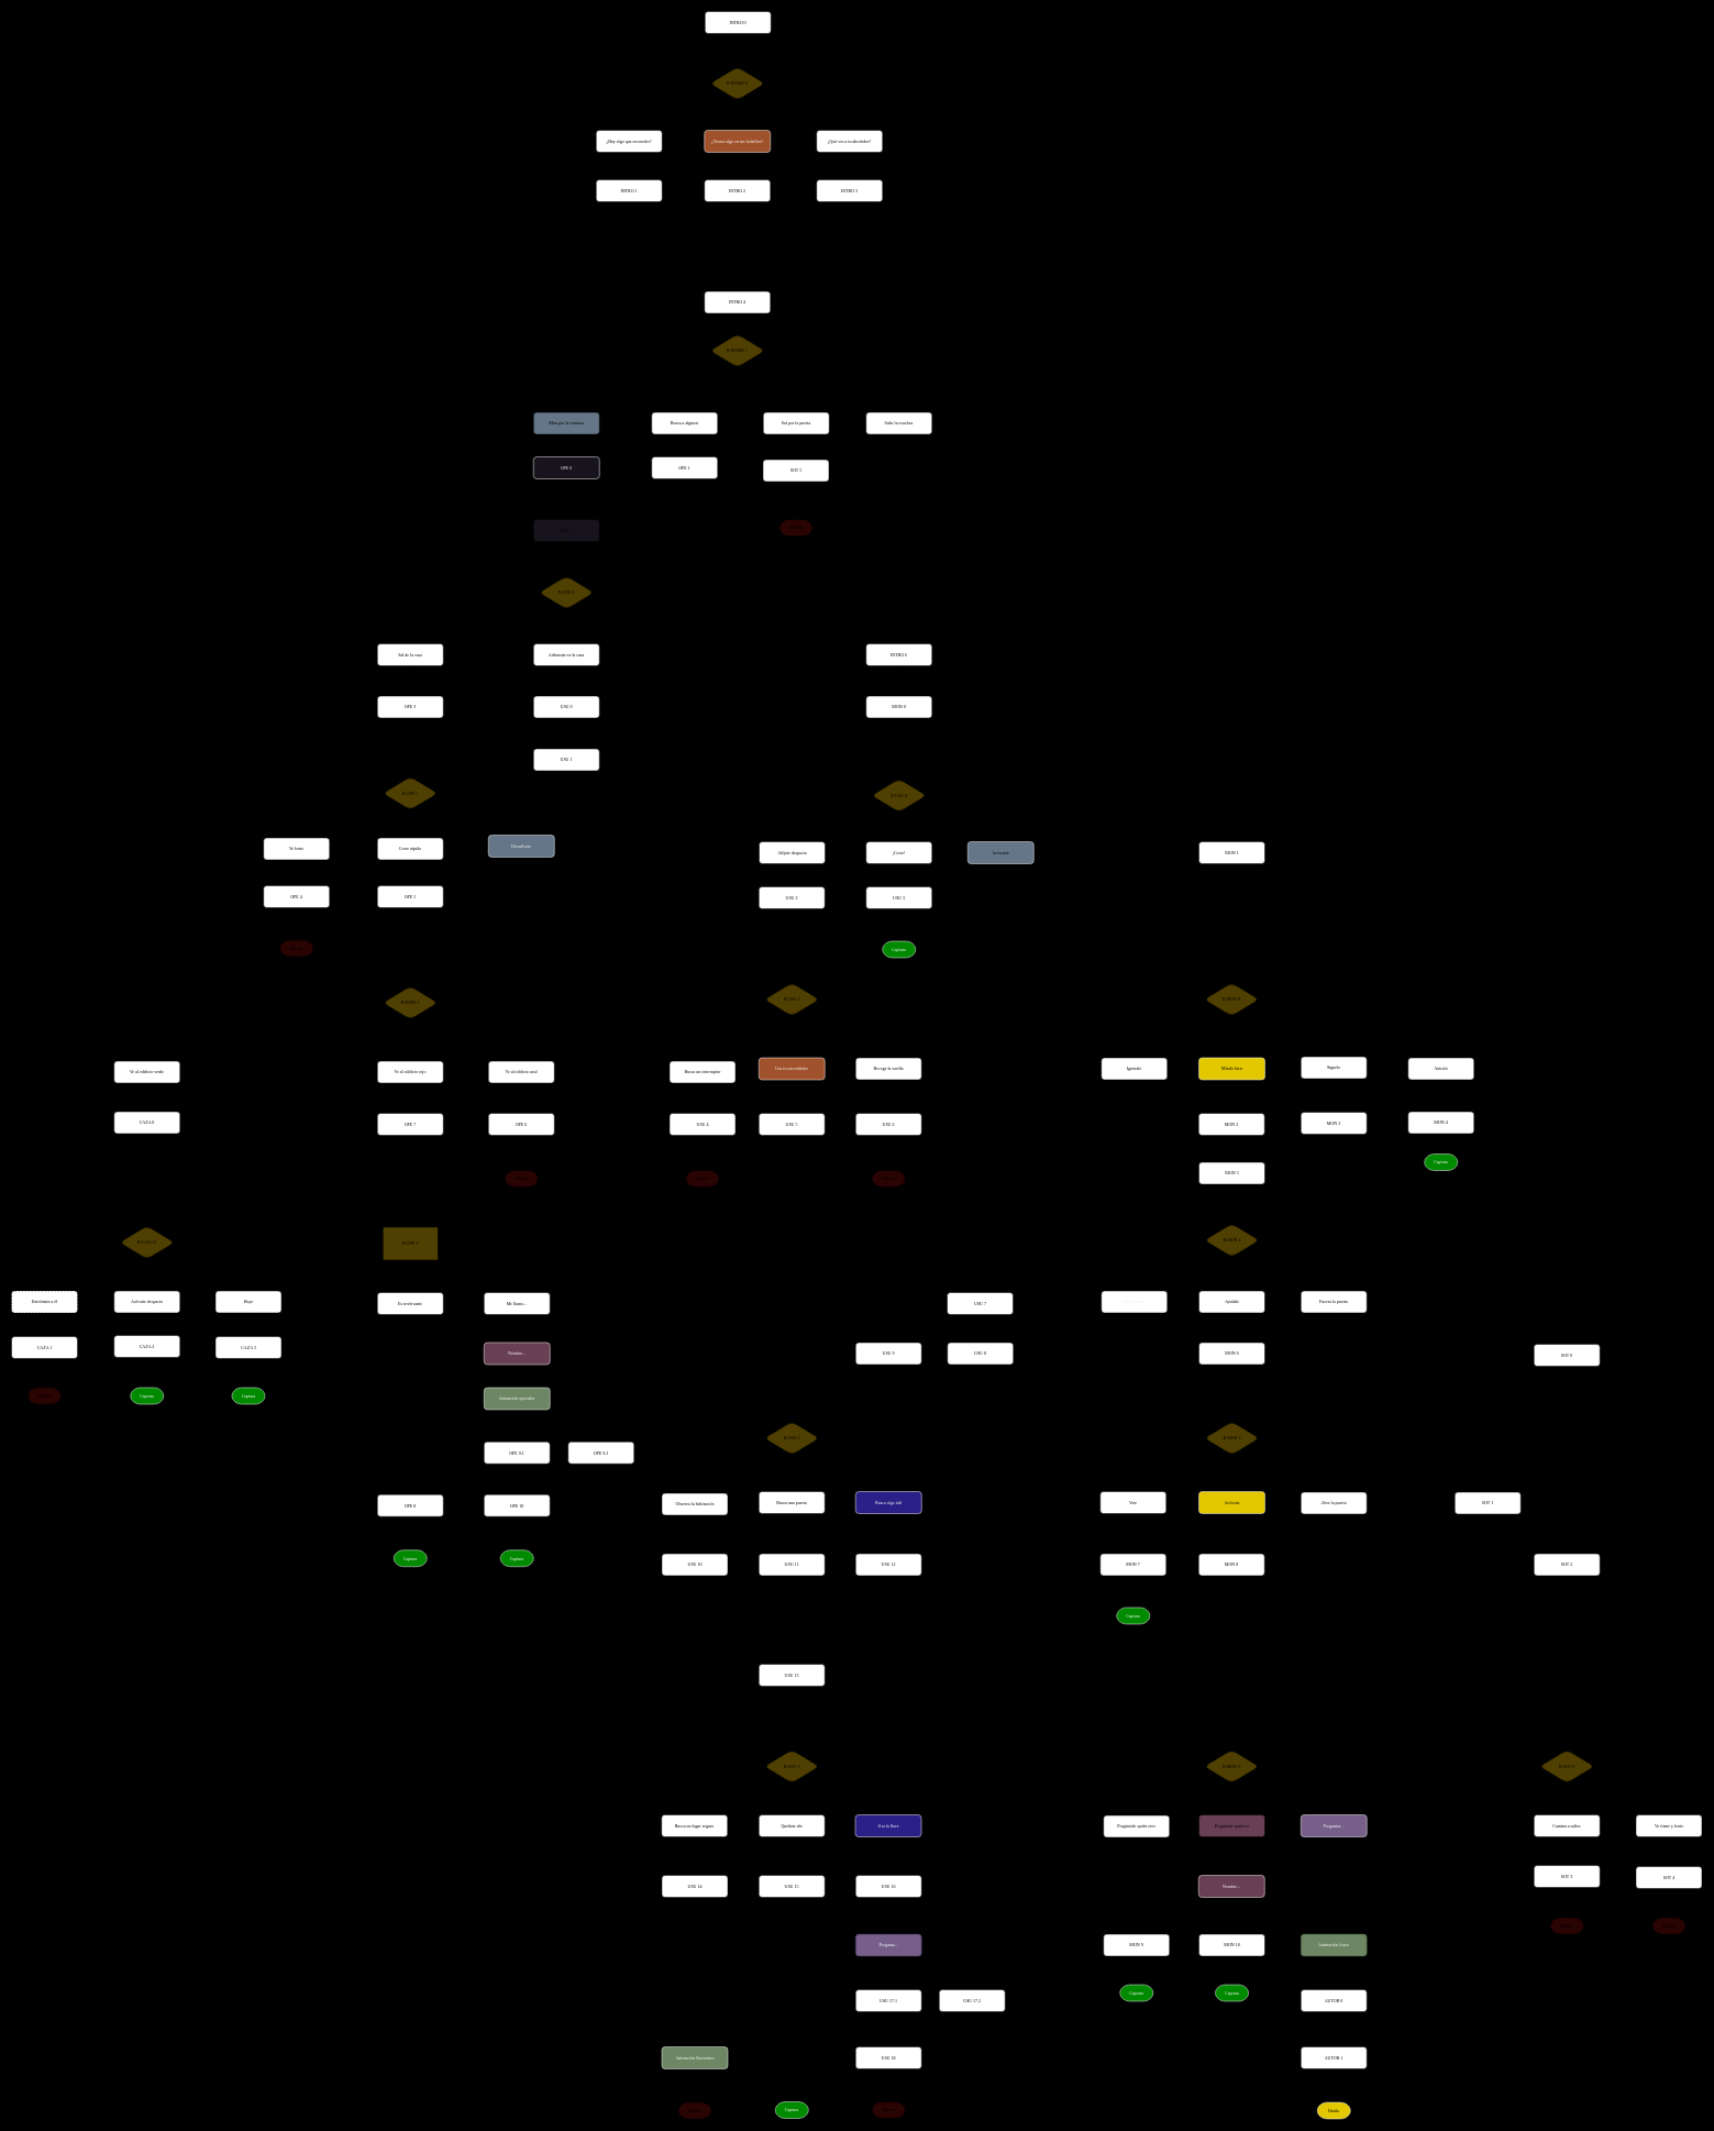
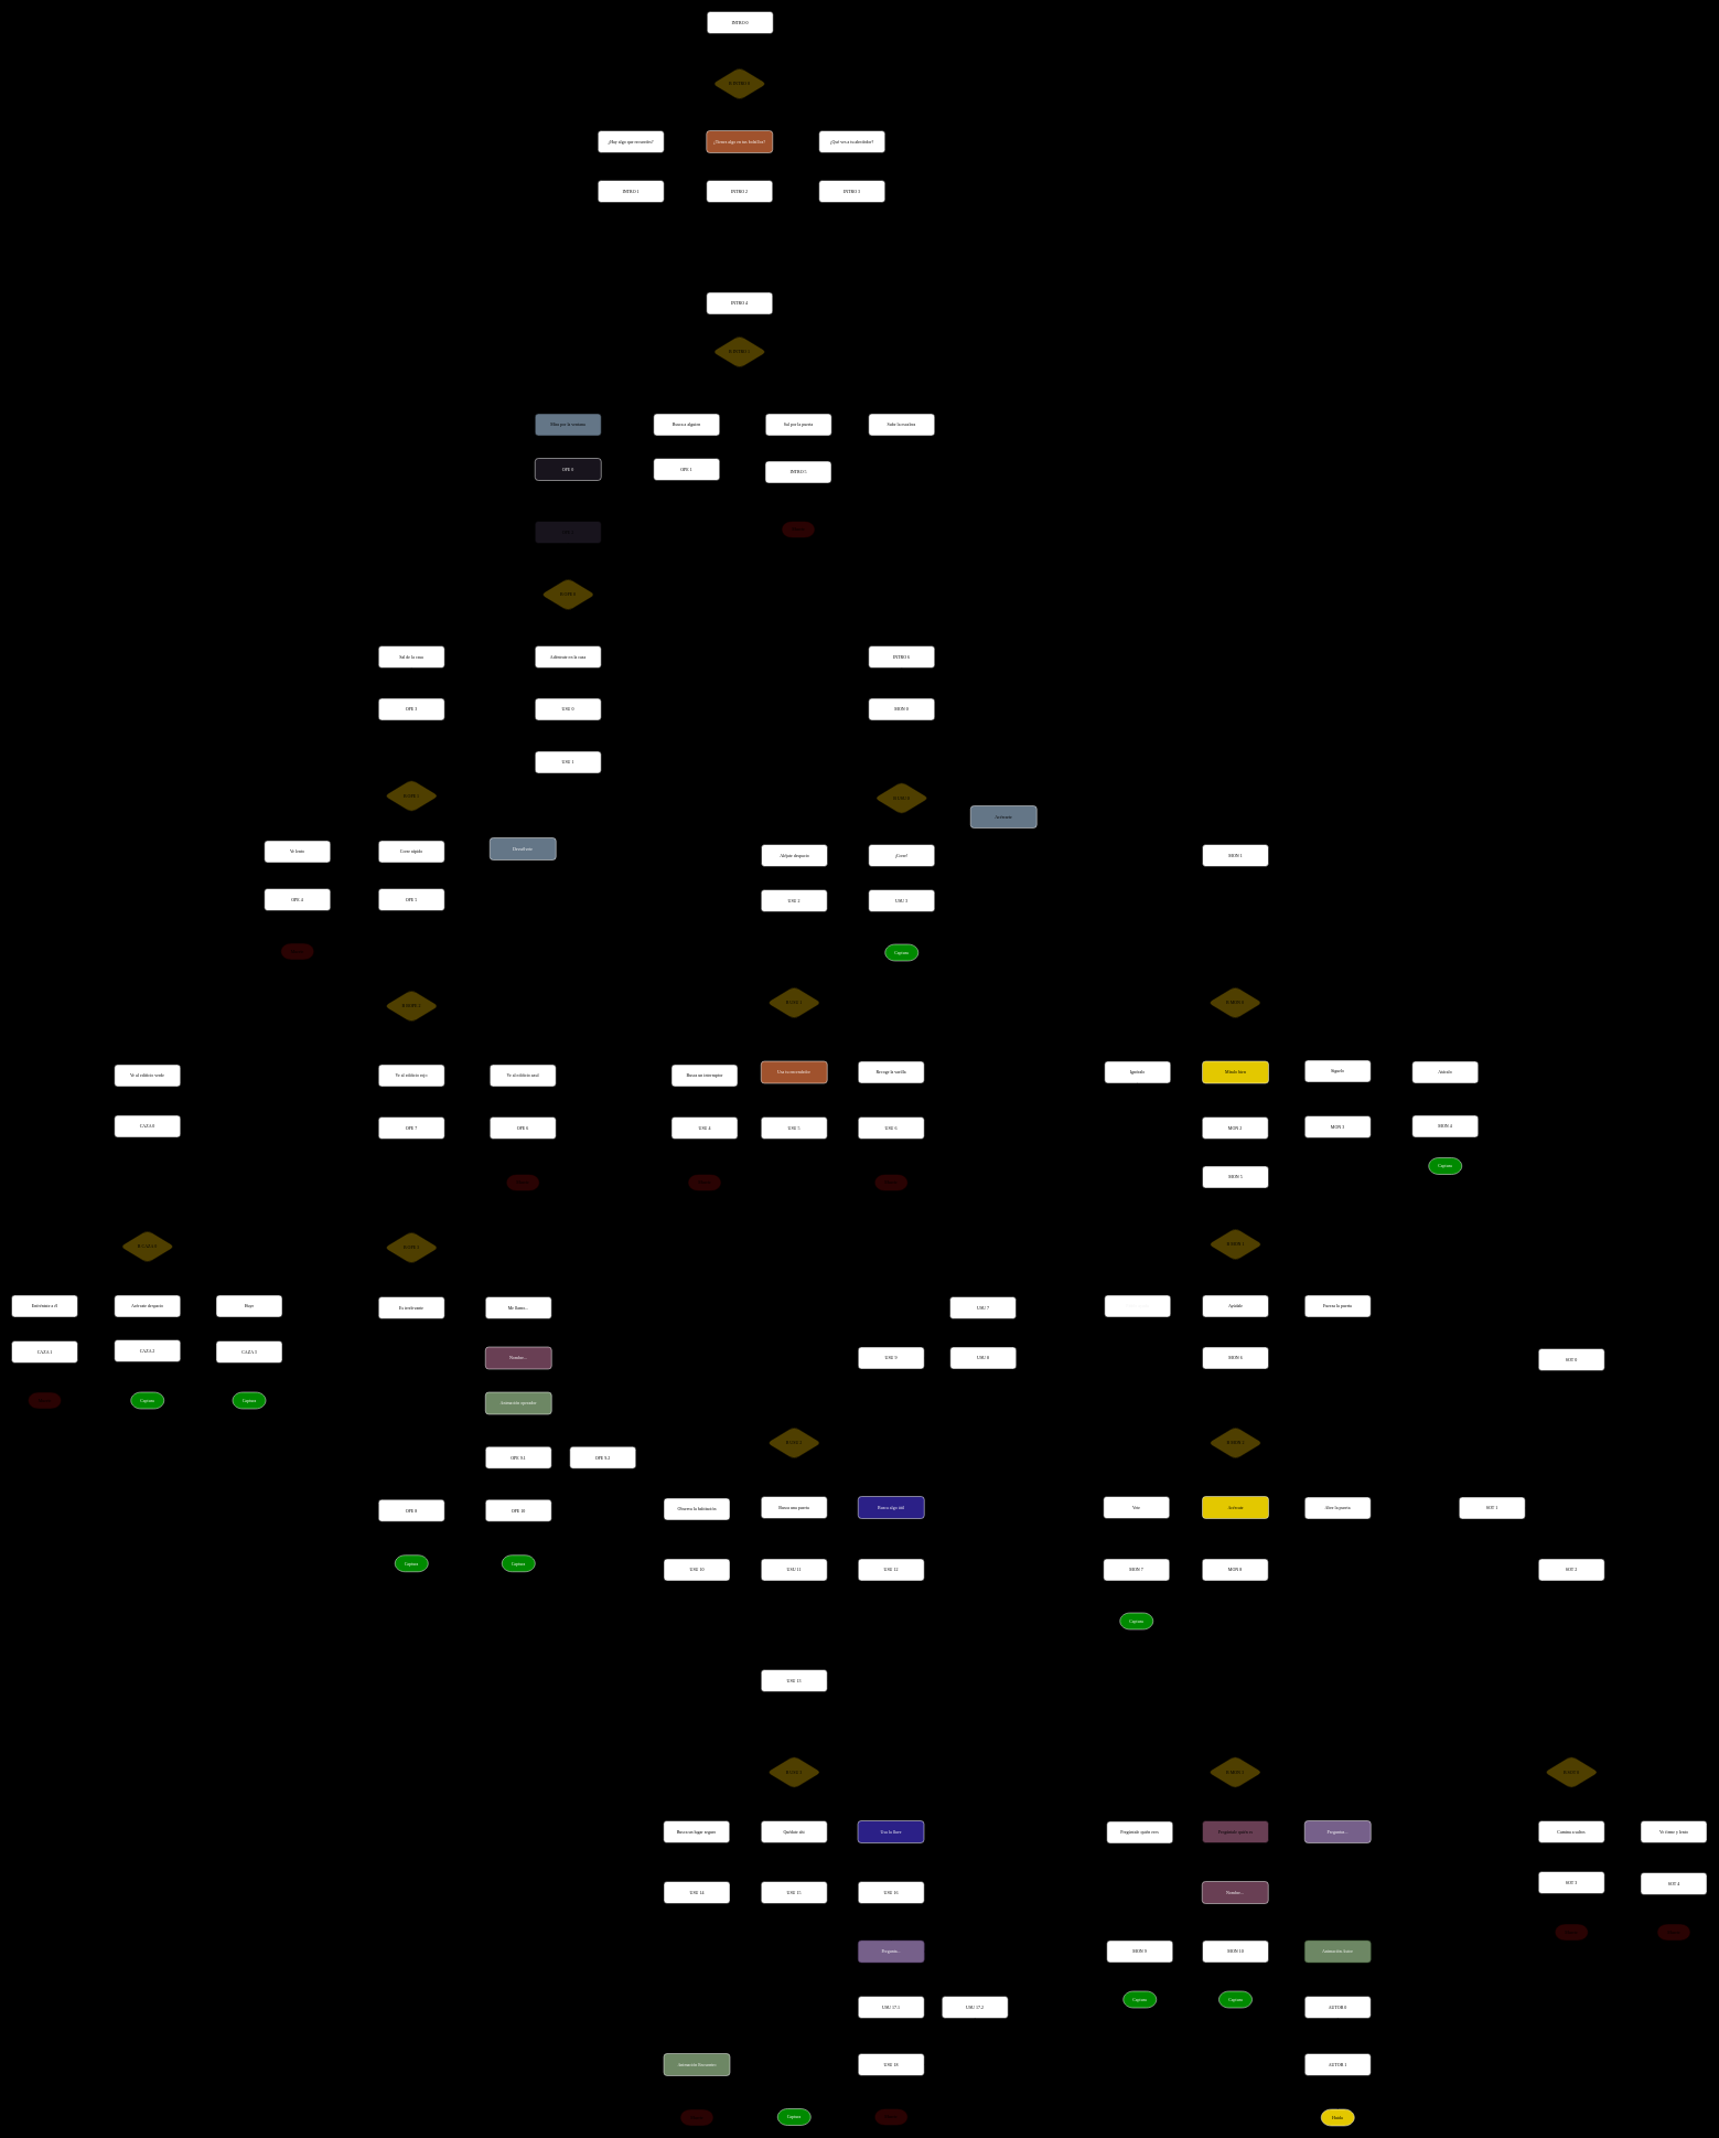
- <mxCell id="168" value="SOT 5" style="whiteSpace=wrap;html=1;rounded=1;shadow=1;labelBackgroundColor=none;strokeWidth=1;fontFamily=Verdana;fontSize=8;align=center;" parent="1" vertex="1"><mxGeometry x="1387.5" y="835" width="120" height="40" as="geometry" /></mxCell>
+ <mxCell id="168" value="INTRO 5" style="whiteSpace=wrap;html=1;rounded=1;shadow=1;labelBackgroundColor=none;strokeWidth=1;fontFamily=Verdana;fontSize=8;align=center;" parent="1" vertex="1"><mxGeometry x="1387.5" y="835" width="120" height="40" as="geometry" /></mxCell>
- <mxCell id="190" value="Acércarte" style="whiteSpace=wrap;html=1;rounded=1;shadow=1;labelBackgroundColor=none;strokeWidth=1;fontFamily=Verdana;fontSize=8;align=center;spacing=6;fillColor=#647687;strokeColor=#F0F0F0;" parent="1" vertex="1"><mxGeometry x="1760" y="1530" width="120" height="40" as="geometry" /></mxCell>
+ <mxCell id="190" value="Acércarte" style="whiteSpace=wrap;html=1;rounded=1;shadow=1;labelBackgroundColor=none;strokeWidth=1;fontFamily=Verdana;fontSize=8;align=center;spacing=6;fillColor=#647687;strokeColor=#F0F0F0;" parent="1" vertex="1"><mxGeometry x="1760" y="1460" width="120" height="40" as="geometry" /></mxCell>
- <mxCell id="82" value="B OPE 3" style="whiteSpace=wrap;html=1;shadow=1;labelBackgroundColor=none;strokeWidth=1;fontFamily=Verdana;fontSize=8;align=center;gradientDirection=north;fillColor=#4F3F00;rounded=0;" parent="1" vertex="1"><mxGeometry x="696" y="2231" width="100" height="60" as="geometry" /></mxCell>
+ <mxCell id="82" value="B OPE 3" style="rhombus;whiteSpace=wrap;html=1;rounded=1;shadow=1;labelBackgroundColor=none;strokeWidth=1;fontFamily=Verdana;fontSize=8;align=center;gradientDirection=north;fillColor=#4F3F00;" parent="1" vertex="1"><mxGeometry x="696" y="2231" width="100" height="60" as="geometry" /></mxCell>
- <mxCell id="230" value="Enfréntate a él" style="whiteSpace=wrap;html=1;rounded=1;shadow=1;labelBackgroundColor=none;strokeWidth=1;fontFamily=Verdana;fontSize=8;align=center;spacing=6;dashed=1;" parent="1" vertex="1"><mxGeometry x="20.5" y="2347" width="120" height="40" as="geometry" /></mxCell>
+ <mxCell id="230" value="Enfréntate a él" style="whiteSpace=wrap;html=1;rounded=1;shadow=1;labelBackgroundColor=none;strokeWidth=1;fontFamily=Verdana;fontSize=8;align=center;spacing=6;" parent="1" vertex="1"><mxGeometry x="20.5" y="2347" width="120" height="40" as="geometry" /></mxCell>
